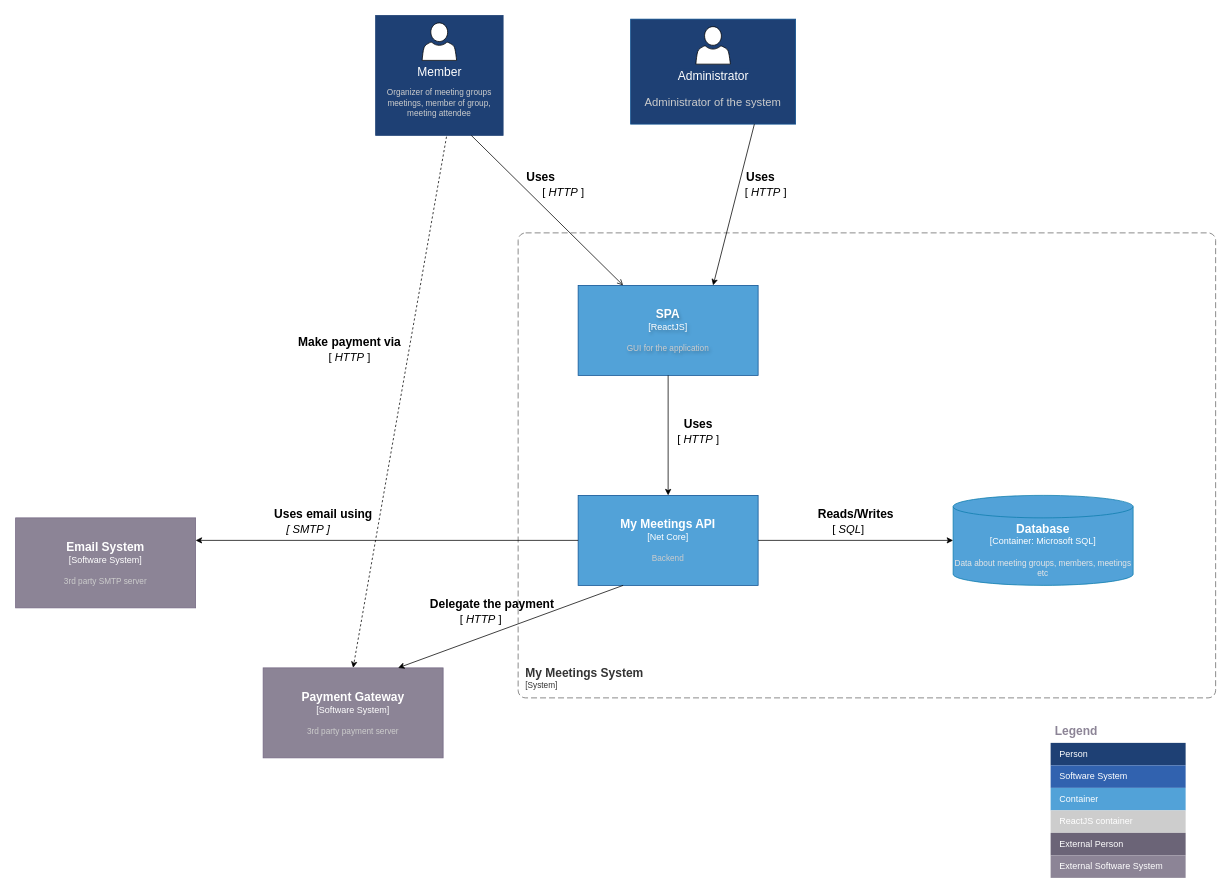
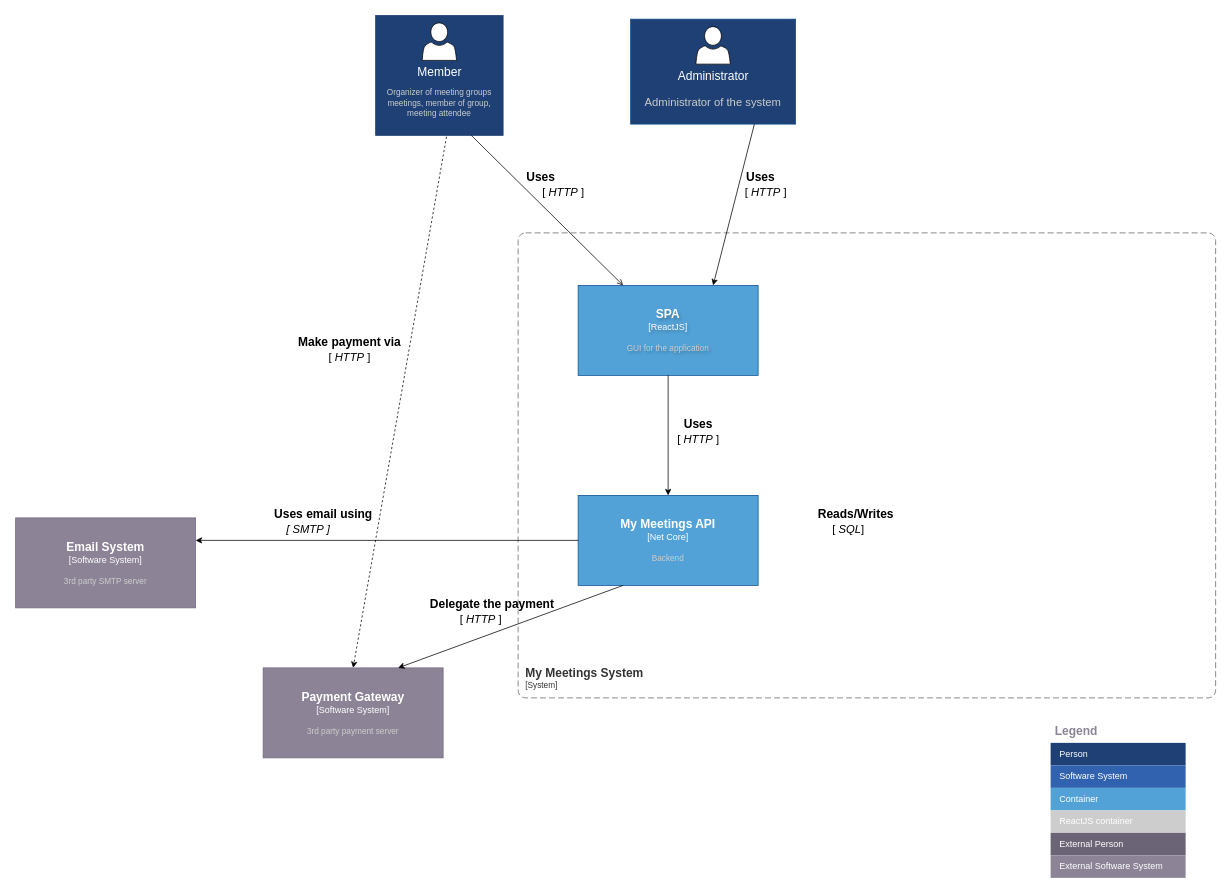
- <mxCell id="45" value="" style="endArrow=classic;html=1;rounded=0;exitX=1;exitY=0.5;exitDx=0;exitDy=0;exitPerimeter=0;entryX=0;entryY=0.5;entryDx=0;entryDy=0;entryPerimeter=0;" edge="1" parent="1" source="22" target="23"><mxGeometry width="50" height="50" relative="1" as="geometry"><mxPoint x="880" y="510" as="sourcePoint" /><mxPoint x="880" y="670" as="targetPoint" /></mxGeometry></mxCell>
- <mxCell id="23" value="&lt;font style=&quot;font-size: 16px&quot;&gt;&lt;b&gt;Database&lt;/b&gt;&lt;/font&gt;&lt;div&gt;[Container:&amp;nbsp;Microsoft SQL]&lt;/div&gt;&lt;br&gt;&lt;div&gt;&lt;font style=&quot;font-size: 11px&quot;&gt;&lt;font color=&quot;#E6E6E6&quot;&gt;Data about meeting groups, members, meetings etc&lt;/font&gt;&lt;/div&gt;" style="shape=cylinder3;size=15;whiteSpace=wrap;html=1;boundedLbl=1;rounded=0;labelBackgroundColor=none;fillColor=light-dark(#52a2d8, #1d8ab9);fontSize=12;fontColor=#ffffff;align=center;strokeColor=#0E7DAD;metaEdit=1;points=[[0.5,0,0],[1,0.25,0],[1,0.5,0],[1,0.75,0],[0.5,1,0],[0,0.75,0],[0,0.5,0],[0,0.25,0]];resizable=0;" vertex="1" parent="1"><mxGeometry x="1270" y="660" width="240" height="120" as="geometry" /></mxCell>
